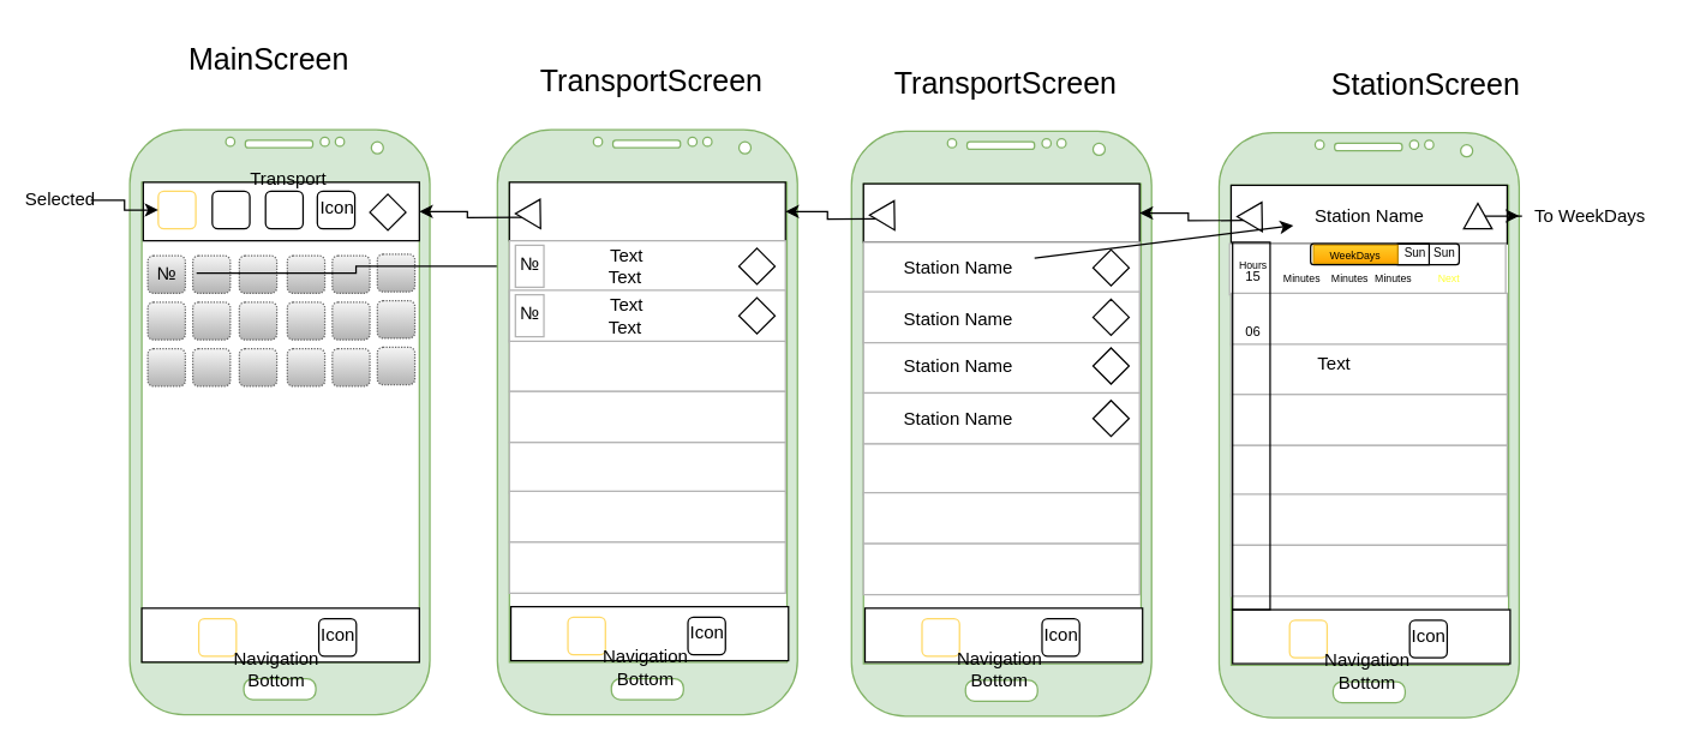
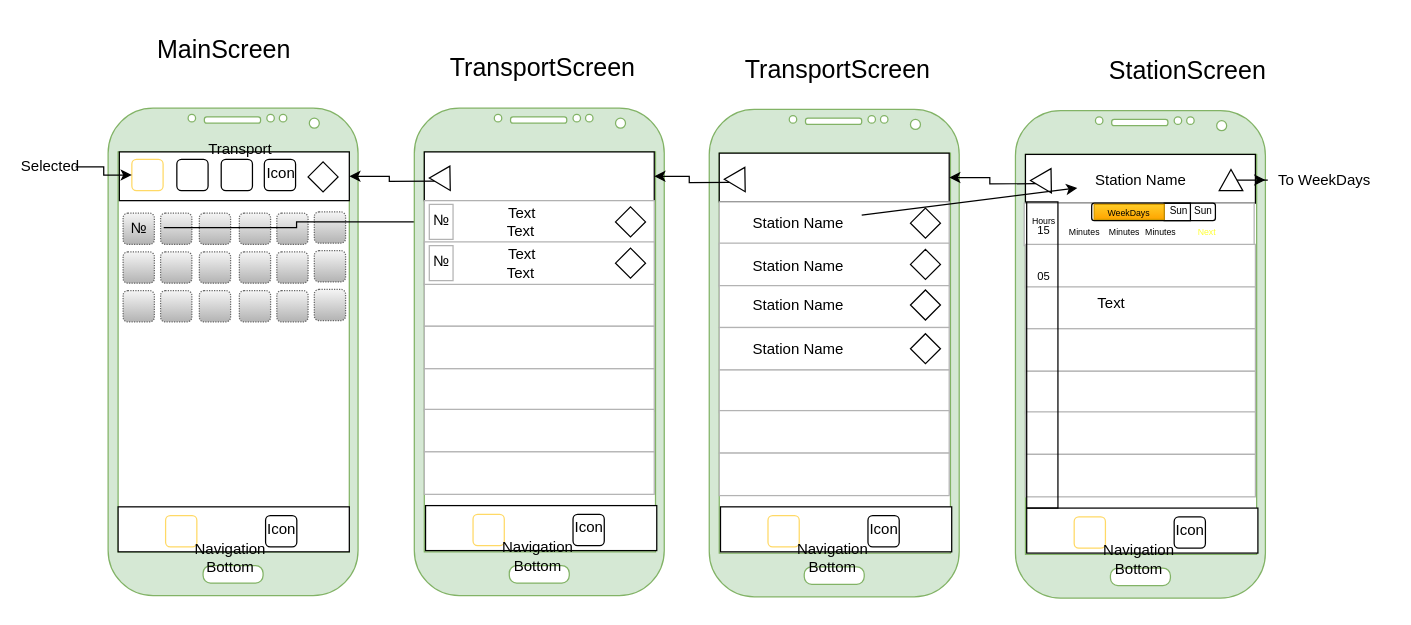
- <mxCell id="116" value="&lt;font style=&quot;font-size: 9px&quot;&gt;06&lt;/font&gt;" style="text;html=1;strokeColor=none;fillColor=none;align=center;verticalAlign=middle;whiteSpace=wrap;rounded=0;" vertex="1" parent="1"><mxGeometry x="825.75" y="210" width="17.5" height="20" as="geometry" /></mxCell>
+ <mxCell id="116" value="&lt;font style=&quot;font-size: 9px&quot;&gt;05&lt;/font&gt;" style="text;html=1;strokeColor=none;fillColor=none;align=center;verticalAlign=middle;whiteSpace=wrap;rounded=0;" vertex="1" parent="1"><mxGeometry x="825.75" y="210" width="17.5" height="20" as="geometry" /></mxCell>
